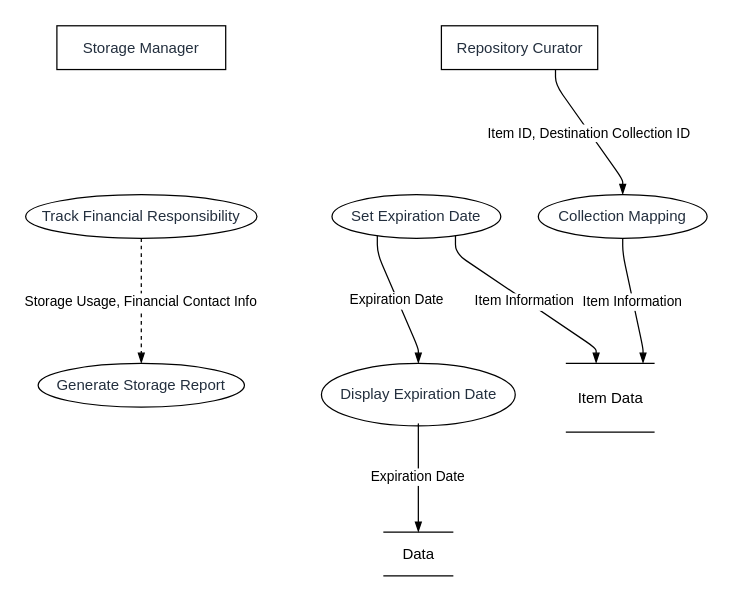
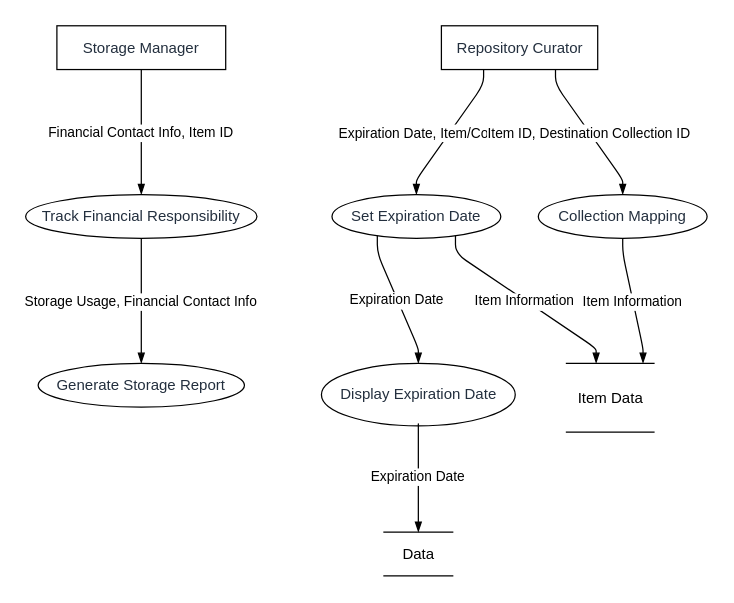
+ <mxCell id="14" value="Financial Contact Info, Item ID" style="endArrow=blockThin;endFill=1;fontSize=11;orthogonal=1;noEdgeStyle=1;" edge="1" parent="1" source="6" target="7"><mxGeometry relative="1" as="geometry"><Array as="points"><mxPoint x="112.5" y="67" /><mxPoint x="112.5" y="143" /></Array></mxGeometry></mxCell>
+ <mxCell id="11" value="Expiration Date, Item/Component ID" style="endArrow=blockThin;endFill=1;fontSize=11;orthogonal=1;noEdgeStyle=1;" edge="1" parent="1" source="2" target="3"><mxGeometry relative="1" as="geometry"><Array as="points"><mxPoint x="386.25" y="67" /><mxPoint x="332.5" y="143" /></Array></mxGeometry></mxCell>
- <mxCell id="15" value="Storage Usage, Financial Contact Info" style="endArrow=blockThin;endFill=1;fontSize=11;orthogonal=1;noEdgeStyle=1;dashed=1;" edge="1" parent="1" source="7" target="8"><mxGeometry relative="1" as="geometry"><Array as="points"><mxPoint x="112.5" y="202" /><mxPoint x="112.5" y="278" /></Array></mxGeometry></mxCell>
+ <mxCell id="15" value="Storage Usage, Financial Contact Info" style="endArrow=blockThin;endFill=1;fontSize=11;orthogonal=1;noEdgeStyle=1;" edge="1" parent="1" source="7" target="8"><mxGeometry relative="1" as="geometry"><Array as="points"><mxPoint x="112.5" y="202" /><mxPoint x="112.5" y="278" /></Array></mxGeometry></mxCell>
